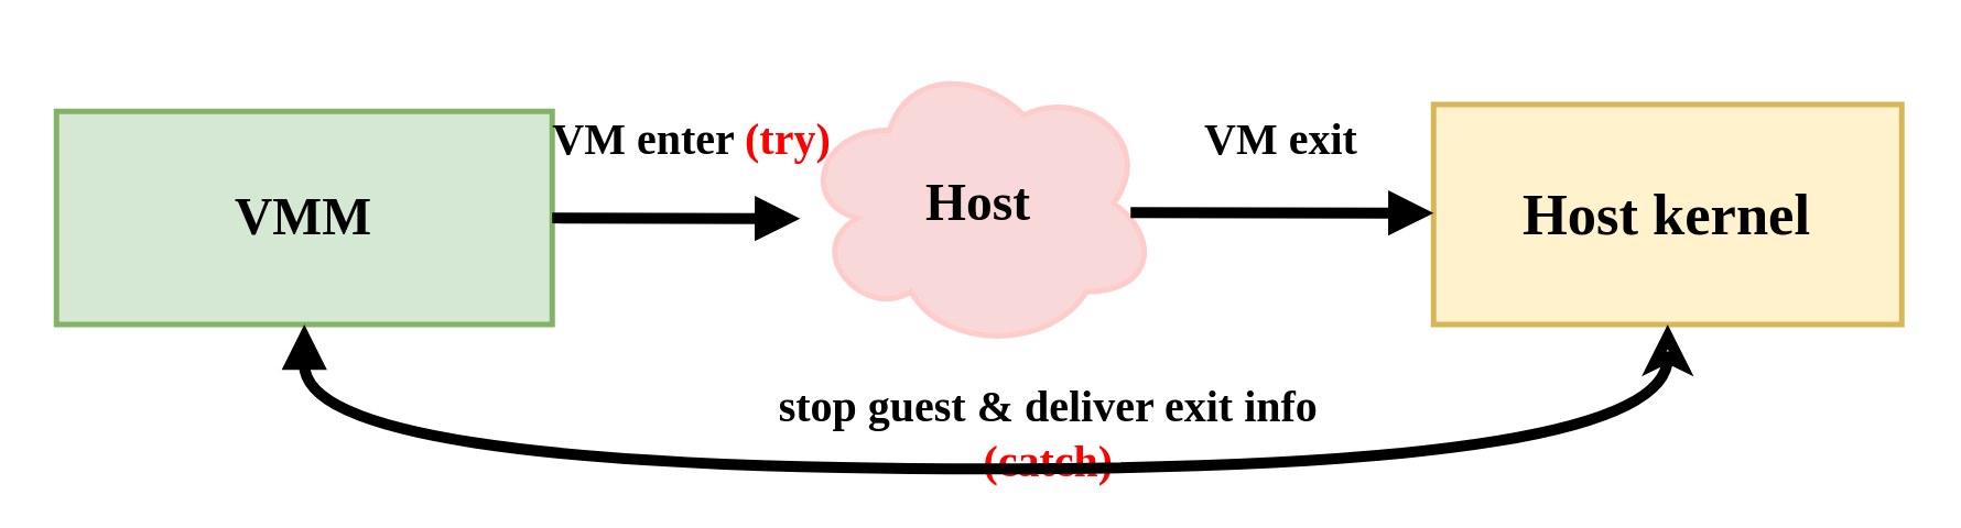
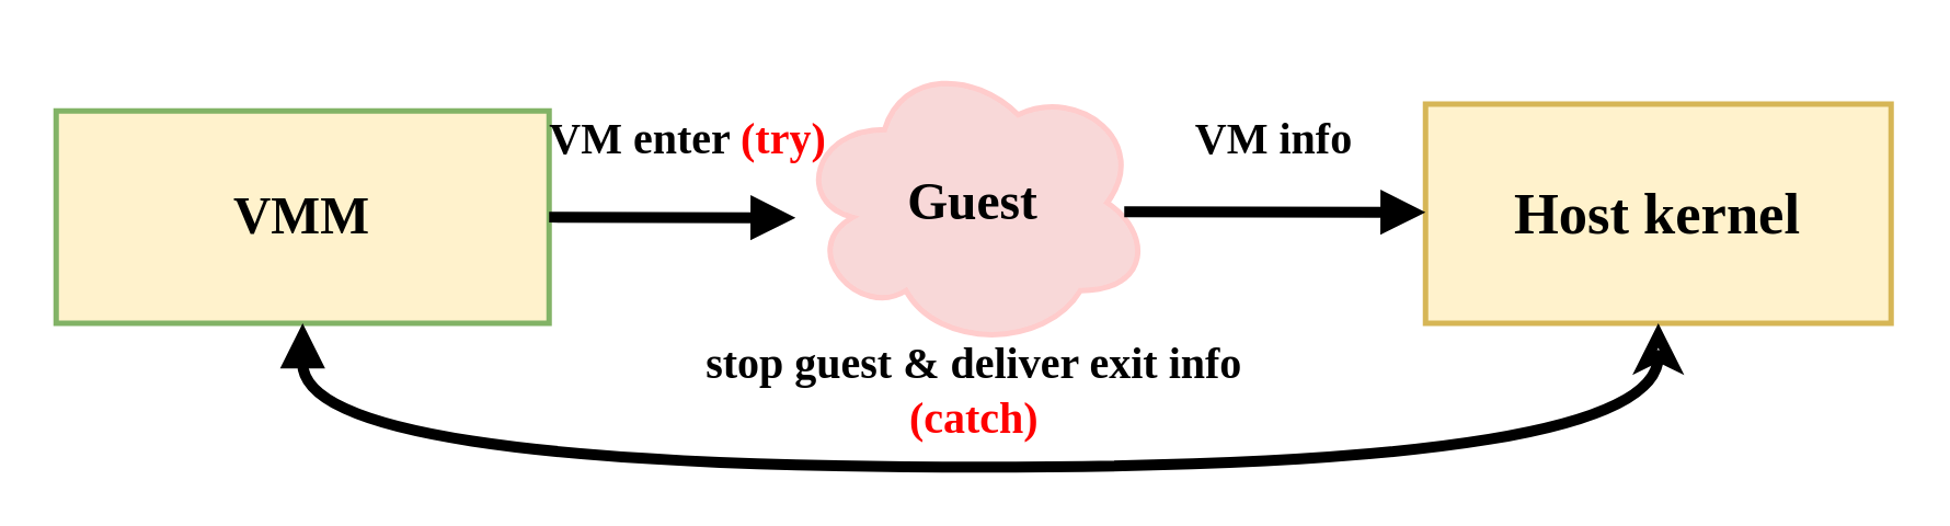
- <mxCell id="9" value="&lt;font face=&quot;Verdana&quot; style=&quot;font-size: 16px;&quot;&gt;&lt;b style=&quot;font-size: 16px;&quot;&gt;VM exit&lt;/b&gt;&lt;/font&gt;&lt;div style=&quot;font-size: 16px;&quot;&gt;&lt;/div&gt;" style="text;whiteSpace=wrap;html=1;fontSize=16;verticalAlign=middle;align=center;" parent="1" vertex="1"><mxGeometry x="410" y="30" width="110" height="40" as="geometry" /></mxCell>
+ <mxCell id="9" value="&lt;font face=&quot;Verdana&quot; style=&quot;font-size: 16px;&quot;&gt;&lt;b style=&quot;font-size: 16px;&quot;&gt;VM info&lt;/b&gt;&lt;/font&gt;&lt;div style=&quot;font-size: 16px;&quot;&gt;&lt;/div&gt;" style="text;whiteSpace=wrap;html=1;fontSize=16;verticalAlign=middle;align=center;" parent="1" vertex="1"><mxGeometry x="410" y="30" width="110" height="40" as="geometry" /></mxCell>
- <mxCell id="4" value="Host" style="ellipse;shape=cloud;whiteSpace=wrap;html=1;fontSize=19;fontFamily=Verdana;fillColor=#F8D8D8;strokeColor=#FFCCCC;strokeWidth=2;fontStyle=1;" parent="1" vertex="1"><mxGeometry x="290" y="20" width="130" height="107" as="geometry" /></mxCell>
+ <mxCell id="4" value="Guest" style="ellipse;shape=cloud;whiteSpace=wrap;html=1;fontSize=19;fontFamily=Verdana;fillColor=#F8D8D8;strokeColor=#FFCCCC;strokeWidth=2;fontStyle=1;" parent="1" vertex="1"><mxGeometry x="290" y="20" width="130" height="107" as="geometry" /></mxCell>
- <mxCell id="3" value="VMM" style="whiteSpace=wrap;strokeWidth=2;fillColor=#d5e8d4;strokeColor=#82b366;fontFamily=Verdana;fontStyle=1;fontSize=19;" parent="1" vertex="1"><mxGeometry x="20" y="40" width="180" height="77.5" as="geometry" /></mxCell>
+ <mxCell id="3" value="VMM" style="whiteSpace=wrap;strokeWidth=2;fillColor=#fff2cc;strokeColor=#82b366;fontFamily=Verdana;fontStyle=1;fontSize=19;" parent="1" vertex="1"><mxGeometry x="20" y="40" width="180" height="77.5" as="geometry" /></mxCell>
- <mxCell id="7" value="&lt;font face=&quot;Verdana&quot; style=&quot;font-size: 16px;&quot;&gt;&lt;b style=&quot;font-size: 16px;&quot;&gt;stop guest &amp;amp; deliver exit info&lt;br&gt;&lt;font color=&quot;#ff0000&quot;&gt;(catch)&lt;/font&gt;&lt;br&gt;&lt;/b&gt;&lt;/font&gt;&lt;div style=&quot;font-size: 16px;&quot;&gt;&lt;/div&gt;" style="text;whiteSpace=wrap;html=1;fontSize=16;verticalAlign=middle;align=center;" parent="1" vertex="1"><mxGeometry x="237.5" y="145" width="285" height="23" as="geometry" /></mxCell>
+ <mxCell id="7" value="&lt;font face=&quot;Verdana&quot; style=&quot;font-size: 16px;&quot;&gt;&lt;b style=&quot;font-size: 16px;&quot;&gt;stop guest &amp;amp; deliver exit info&lt;br&gt;&lt;font color=&quot;#ff0000&quot;&gt;(catch)&lt;/font&gt;&lt;br&gt;&lt;/b&gt;&lt;/font&gt;&lt;div style=&quot;font-size: 16px;&quot;&gt;&lt;/div&gt;" style="text;whiteSpace=wrap;html=1;fontSize=16;verticalAlign=middle;align=center;" parent="1" vertex="1"><mxGeometry x="212.5" y="130" width="285" height="23" as="geometry" /></mxCell>
